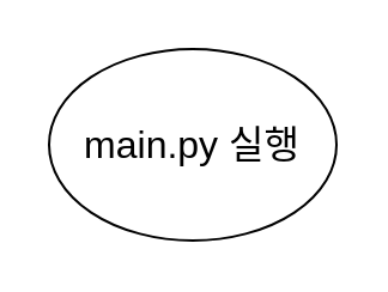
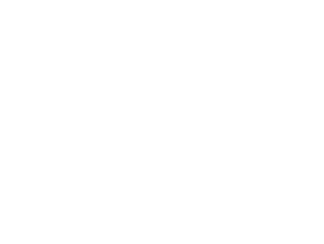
- <mxCell id="2" value="&lt;font style=&quot;font-size: 16px&quot;&gt;main.py 실행&lt;/font&gt;" style="ellipse;whiteSpace=wrap;html=1;" vertex="1" parent="1"><mxGeometry x="20" y="20" width="120" height="80" as="geometry" /></mxCell>
